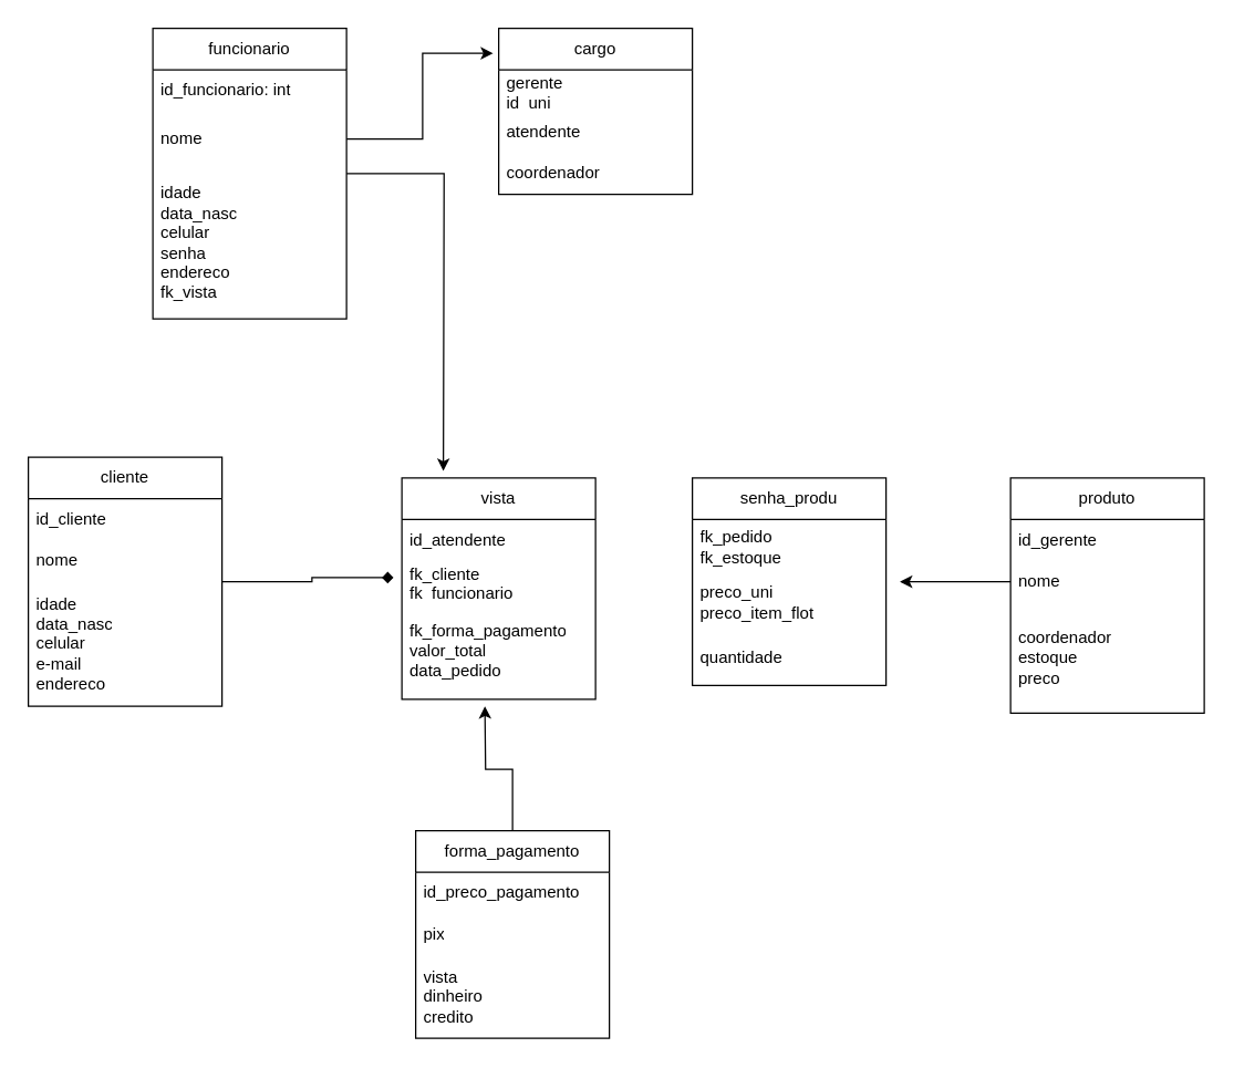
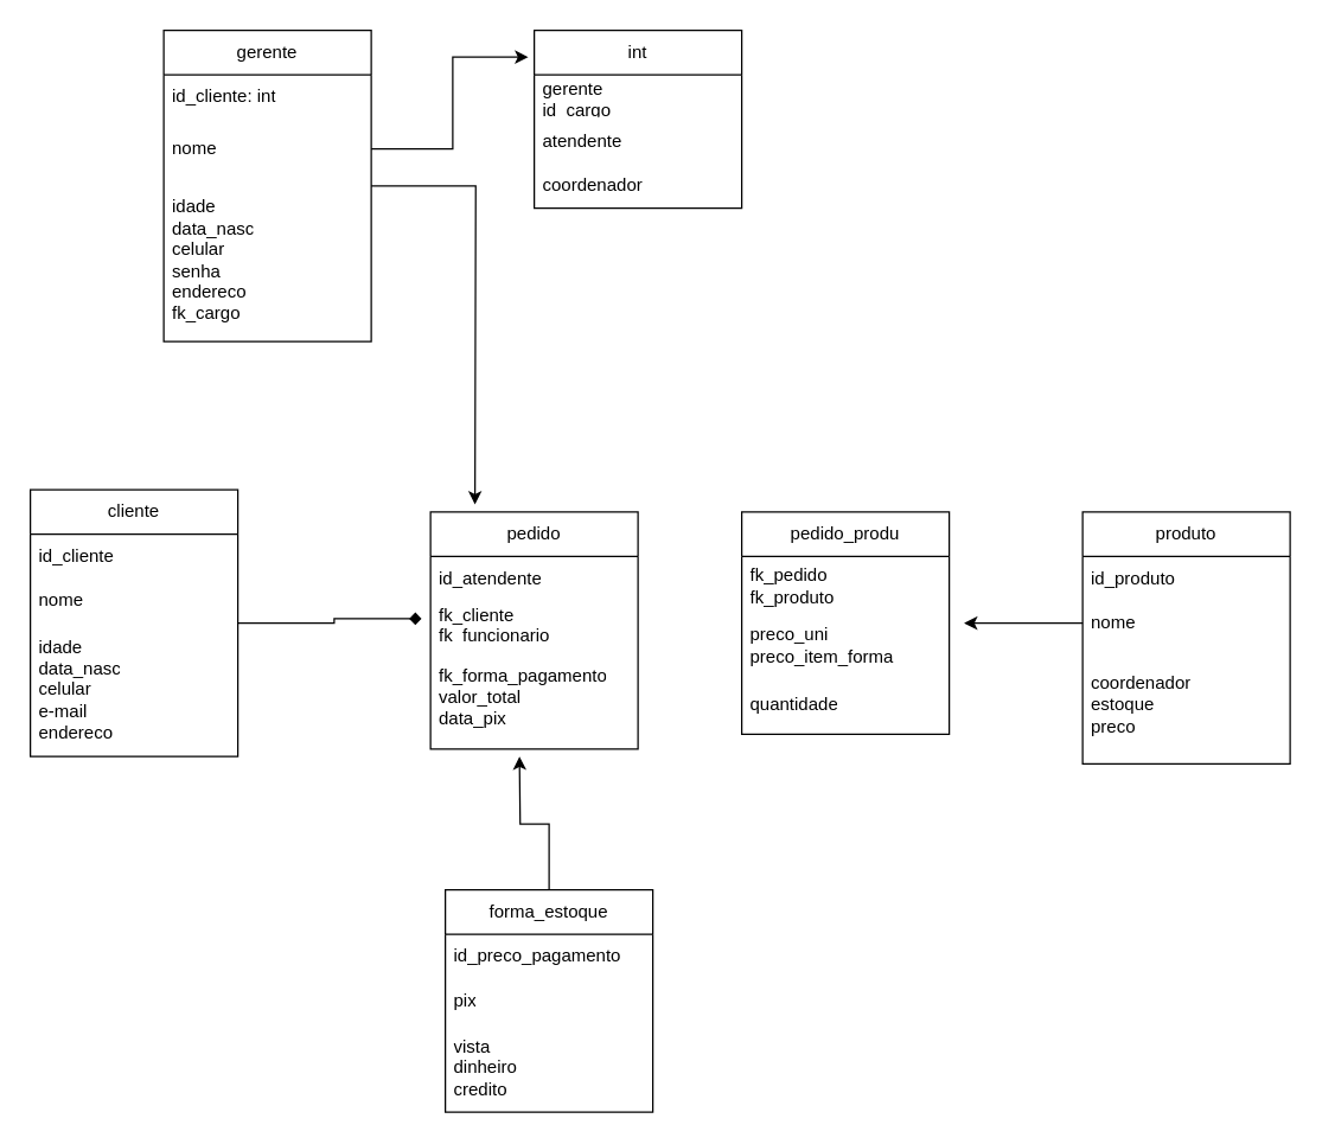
- <mxCell id="3" value="funcionario" style="swimlane;fontStyle=0;childLayout=stackLayout;horizontal=1;startSize=30;horizontalStack=0;resizeParent=1;resizeParentMax=0;resizeLast=0;collapsible=1;marginBottom=0;whiteSpace=wrap;html=1;" vertex="1" parent="1"><mxGeometry x="110" y="20" width="140" height="210" as="geometry" /></mxCell>
+ <mxCell id="3" value="gerente" style="swimlane;fontStyle=0;childLayout=stackLayout;horizontal=1;startSize=30;horizontalStack=0;resizeParent=1;resizeParentMax=0;resizeLast=0;collapsible=1;marginBottom=0;whiteSpace=wrap;html=1;" vertex="1" parent="1"><mxGeometry x="110" y="20" width="140" height="210" as="geometry" /></mxCell>
- <mxCell id="7" value="cargo" style="swimlane;fontStyle=0;childLayout=stackLayout;horizontal=1;startSize=30;horizontalStack=0;resizeParent=1;resizeParentMax=0;resizeLast=0;collapsible=1;marginBottom=0;whiteSpace=wrap;html=1;" vertex="1" parent="1"><mxGeometry x="360" y="20" width="140" height="120" as="geometry" /></mxCell>
+ <mxCell id="7" value="int" style="swimlane;fontStyle=0;childLayout=stackLayout;horizontal=1;startSize=30;horizontalStack=0;resizeParent=1;resizeParentMax=0;resizeLast=0;collapsible=1;marginBottom=0;whiteSpace=wrap;html=1;" vertex="1" parent="1"><mxGeometry x="360" y="20" width="140" height="120" as="geometry" /></mxCell>
- <mxCell id="4" value="id_funcionario: int" style="text;strokeColor=none;fillColor=none;align=left;verticalAlign=middle;spacingLeft=4;spacingRight=4;overflow=hidden;points=[[0,0.5],[1,0.5]];portConstraint=eastwest;rotatable=0;whiteSpace=wrap;html=1;" vertex="1" parent="3"><mxGeometry y="30" width="140" height="30" as="geometry" /></mxCell>
+ <mxCell id="4" value="id_cliente: int" style="text;strokeColor=none;fillColor=none;align=left;verticalAlign=middle;spacingLeft=4;spacingRight=4;overflow=hidden;points=[[0,0.5],[1,0.5]];portConstraint=eastwest;rotatable=0;whiteSpace=wrap;html=1;" vertex="1" parent="3"><mxGeometry y="30" width="140" height="30" as="geometry" /></mxCell>
- <mxCell id="8" value="gerente&lt;br&gt;id_uni" style="text;strokeColor=none;fillColor=none;align=left;verticalAlign=middle;spacingLeft=4;spacingRight=4;overflow=hidden;points=[[0,0.5],[1,0.5]];portConstraint=eastwest;rotatable=0;whiteSpace=wrap;html=1;" vertex="1" parent="7"><mxGeometry y="30" width="140" height="30" as="geometry" /></mxCell>
+ <mxCell id="8" value="gerente&lt;br&gt;id_cargo" style="text;strokeColor=none;fillColor=none;align=left;verticalAlign=middle;spacingLeft=4;spacingRight=4;overflow=hidden;points=[[0,0.5],[1,0.5]];portConstraint=eastwest;rotatable=0;whiteSpace=wrap;html=1;" vertex="1" parent="7"><mxGeometry y="30" width="140" height="30" as="geometry" /></mxCell>
- <mxCell id="6" value="idade&lt;br&gt;data_nasc&lt;br&gt;celular&lt;br&gt;senha&lt;br&gt;endereco&lt;br&gt;fk_vista" style="text;strokeColor=none;fillColor=none;align=left;verticalAlign=middle;spacingLeft=4;spacingRight=4;overflow=hidden;points=[[0,0.5],[1,0.5]];portConstraint=eastwest;rotatable=0;whiteSpace=wrap;html=1;" vertex="1" parent="3"><mxGeometry y="100" width="140" height="110" as="geometry" /></mxCell>
+ <mxCell id="6" value="idade&lt;br&gt;data_nasc&lt;br&gt;celular&lt;br&gt;senha&lt;br&gt;endereco&lt;br&gt;fk_cargo" style="text;strokeColor=none;fillColor=none;align=left;verticalAlign=middle;spacingLeft=4;spacingRight=4;overflow=hidden;points=[[0,0.5],[1,0.5]];portConstraint=eastwest;rotatable=0;whiteSpace=wrap;html=1;" vertex="1" parent="3"><mxGeometry y="100" width="140" height="110" as="geometry" /></mxCell>
- <mxCell id="27" value="vista" style="swimlane;fontStyle=0;childLayout=stackLayout;horizontal=1;startSize=30;horizontalStack=0;resizeParent=1;resizeParentMax=0;resizeLast=0;collapsible=1;marginBottom=0;whiteSpace=wrap;html=1;" vertex="1" parent="1"><mxGeometry x="290" y="345" width="140" height="160" as="geometry" /></mxCell>
+ <mxCell id="27" value="pedido" style="swimlane;fontStyle=0;childLayout=stackLayout;horizontal=1;startSize=30;horizontalStack=0;resizeParent=1;resizeParentMax=0;resizeLast=0;collapsible=1;marginBottom=0;whiteSpace=wrap;html=1;" vertex="1" parent="1"><mxGeometry x="290" y="345" width="140" height="160" as="geometry" /></mxCell>
- <mxCell id="31" value="senha_produ" style="swimlane;fontStyle=0;childLayout=stackLayout;horizontal=1;startSize=30;horizontalStack=0;resizeParent=1;resizeParentMax=0;resizeLast=0;collapsible=1;marginBottom=0;whiteSpace=wrap;html=1;" vertex="1" parent="1"><mxGeometry x="500" y="345" width="140" height="150" as="geometry" /></mxCell>
+ <mxCell id="31" value="pedido_produ" style="swimlane;fontStyle=0;childLayout=stackLayout;horizontal=1;startSize=30;horizontalStack=0;resizeParent=1;resizeParentMax=0;resizeLast=0;collapsible=1;marginBottom=0;whiteSpace=wrap;html=1;" vertex="1" parent="1"><mxGeometry x="500" y="345" width="140" height="150" as="geometry" /></mxCell>
- <mxCell id="18" value="id_gerente" style="text;strokeColor=none;fillColor=none;align=left;verticalAlign=middle;spacingLeft=4;spacingRight=4;overflow=hidden;points=[[0,0.5],[1,0.5]];portConstraint=eastwest;rotatable=0;whiteSpace=wrap;html=1;" vertex="1" parent="17"><mxGeometry y="30" width="140" height="30" as="geometry" /></mxCell>
+ <mxCell id="18" value="id_produto" style="text;strokeColor=none;fillColor=none;align=left;verticalAlign=middle;spacingLeft=4;spacingRight=4;overflow=hidden;points=[[0,0.5],[1,0.5]];portConstraint=eastwest;rotatable=0;whiteSpace=wrap;html=1;" vertex="1" parent="17"><mxGeometry y="30" width="140" height="30" as="geometry" /></mxCell>
- <mxCell id="32" value="fk_pedido&lt;br&gt;fk_estoque" style="text;strokeColor=none;fillColor=none;align=left;verticalAlign=middle;spacingLeft=4;spacingRight=4;overflow=hidden;points=[[0,0.5],[1,0.5]];portConstraint=eastwest;rotatable=0;whiteSpace=wrap;html=1;" vertex="1" parent="31"><mxGeometry y="30" width="140" height="40" as="geometry" /></mxCell>
+ <mxCell id="32" value="fk_pedido&lt;br&gt;fk_produto" style="text;strokeColor=none;fillColor=none;align=left;verticalAlign=middle;spacingLeft=4;spacingRight=4;overflow=hidden;points=[[0,0.5],[1,0.5]];portConstraint=eastwest;rotatable=0;whiteSpace=wrap;html=1;" vertex="1" parent="31"><mxGeometry y="30" width="140" height="40" as="geometry" /></mxCell>
- <mxCell id="33" value="preco_uni&lt;br&gt;preco_item_flot" style="text;strokeColor=none;fillColor=none;align=left;verticalAlign=middle;spacingLeft=4;spacingRight=4;overflow=hidden;points=[[0,0.5],[1,0.5]];portConstraint=eastwest;rotatable=0;whiteSpace=wrap;html=1;" vertex="1" parent="31"><mxGeometry y="70" width="140" height="40" as="geometry" /></mxCell>
+ <mxCell id="33" value="preco_uni&lt;br&gt;preco_item_forma" style="text;strokeColor=none;fillColor=none;align=left;verticalAlign=middle;spacingLeft=4;spacingRight=4;overflow=hidden;points=[[0,0.5],[1,0.5]];portConstraint=eastwest;rotatable=0;whiteSpace=wrap;html=1;" vertex="1" parent="31"><mxGeometry y="70" width="140" height="40" as="geometry" /></mxCell>
- <mxCell id="30" value="fk_forma_pagamento&lt;br&gt;valor_total&lt;br&gt;data_pedido" style="text;strokeColor=none;fillColor=none;align=left;verticalAlign=middle;spacingLeft=4;spacingRight=4;overflow=hidden;points=[[0,0.5],[1,0.5]];portConstraint=eastwest;rotatable=0;whiteSpace=wrap;html=1;" vertex="1" parent="27"><mxGeometry y="90" width="140" height="70" as="geometry" /></mxCell>
+ <mxCell id="30" value="fk_forma_pagamento&lt;br&gt;valor_total&lt;br&gt;data_pix" style="text;strokeColor=none;fillColor=none;align=left;verticalAlign=middle;spacingLeft=4;spacingRight=4;overflow=hidden;points=[[0,0.5],[1,0.5]];portConstraint=eastwest;rotatable=0;whiteSpace=wrap;html=1;" vertex="1" parent="27"><mxGeometry y="90" width="140" height="70" as="geometry" /></mxCell>
- <mxCell id="23" value="forma_pagamento" style="swimlane;fontStyle=0;childLayout=stackLayout;horizontal=1;startSize=30;horizontalStack=0;resizeParent=1;resizeParentMax=0;resizeLast=0;collapsible=1;marginBottom=0;whiteSpace=wrap;html=1;" vertex="1" parent="1"><mxGeometry x="300" y="600" width="140" height="150" as="geometry" /></mxCell>
+ <mxCell id="23" value="forma_estoque" style="swimlane;fontStyle=0;childLayout=stackLayout;horizontal=1;startSize=30;horizontalStack=0;resizeParent=1;resizeParentMax=0;resizeLast=0;collapsible=1;marginBottom=0;whiteSpace=wrap;html=1;" vertex="1" parent="1"><mxGeometry x="300" y="600" width="140" height="150" as="geometry" /></mxCell>
